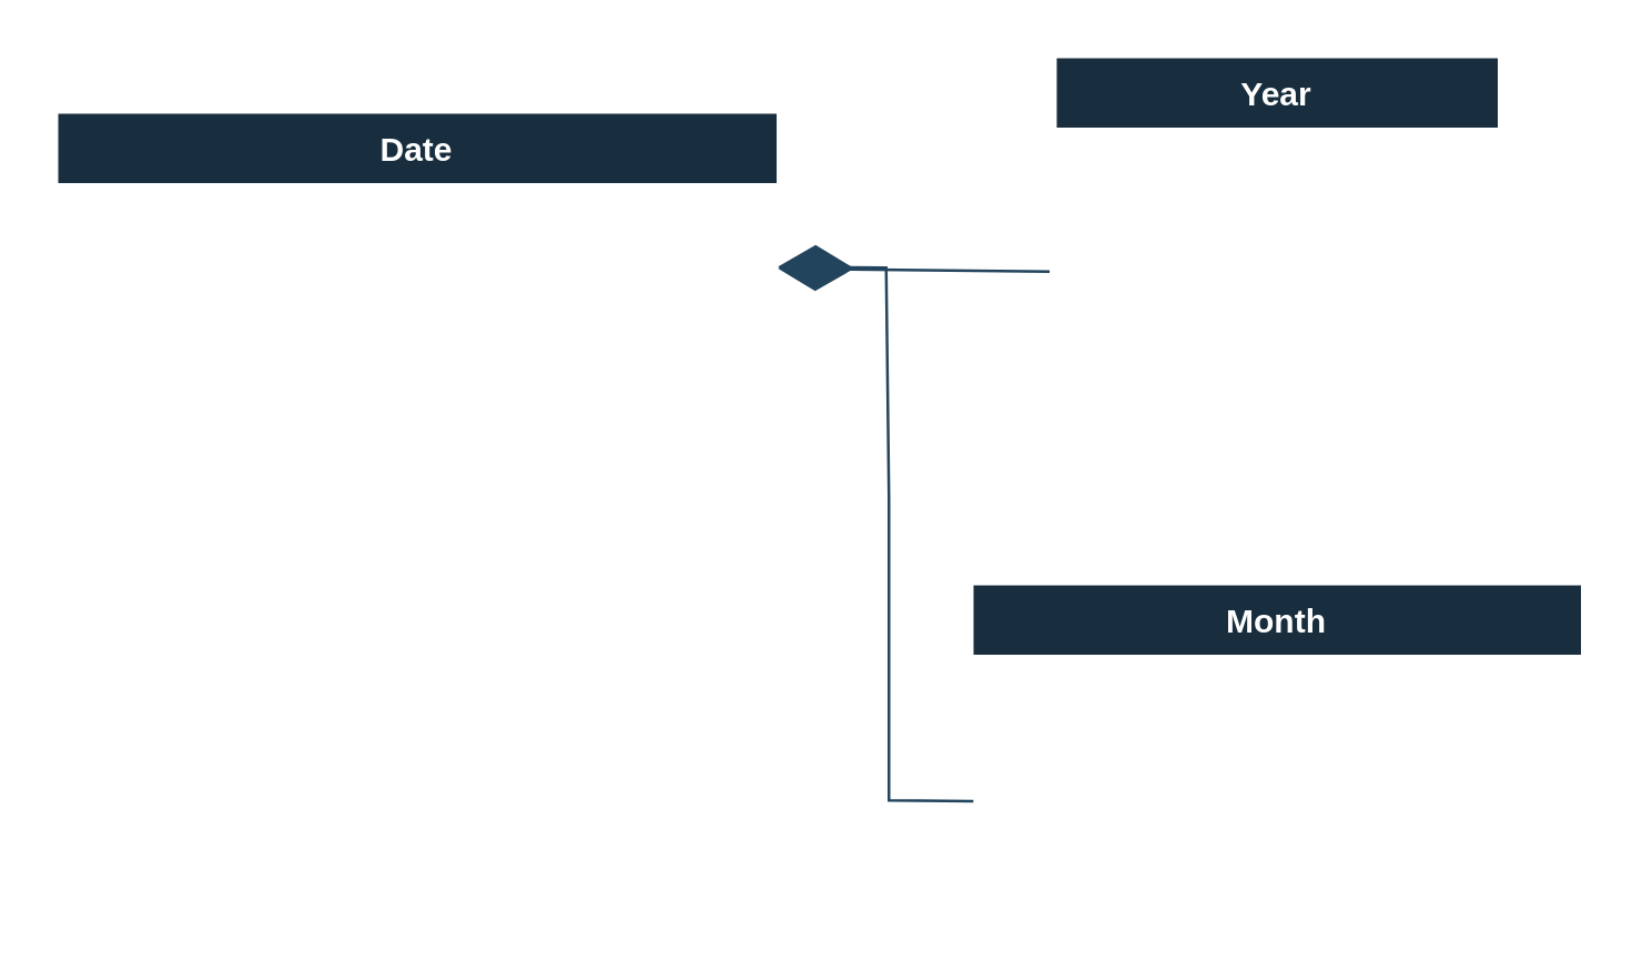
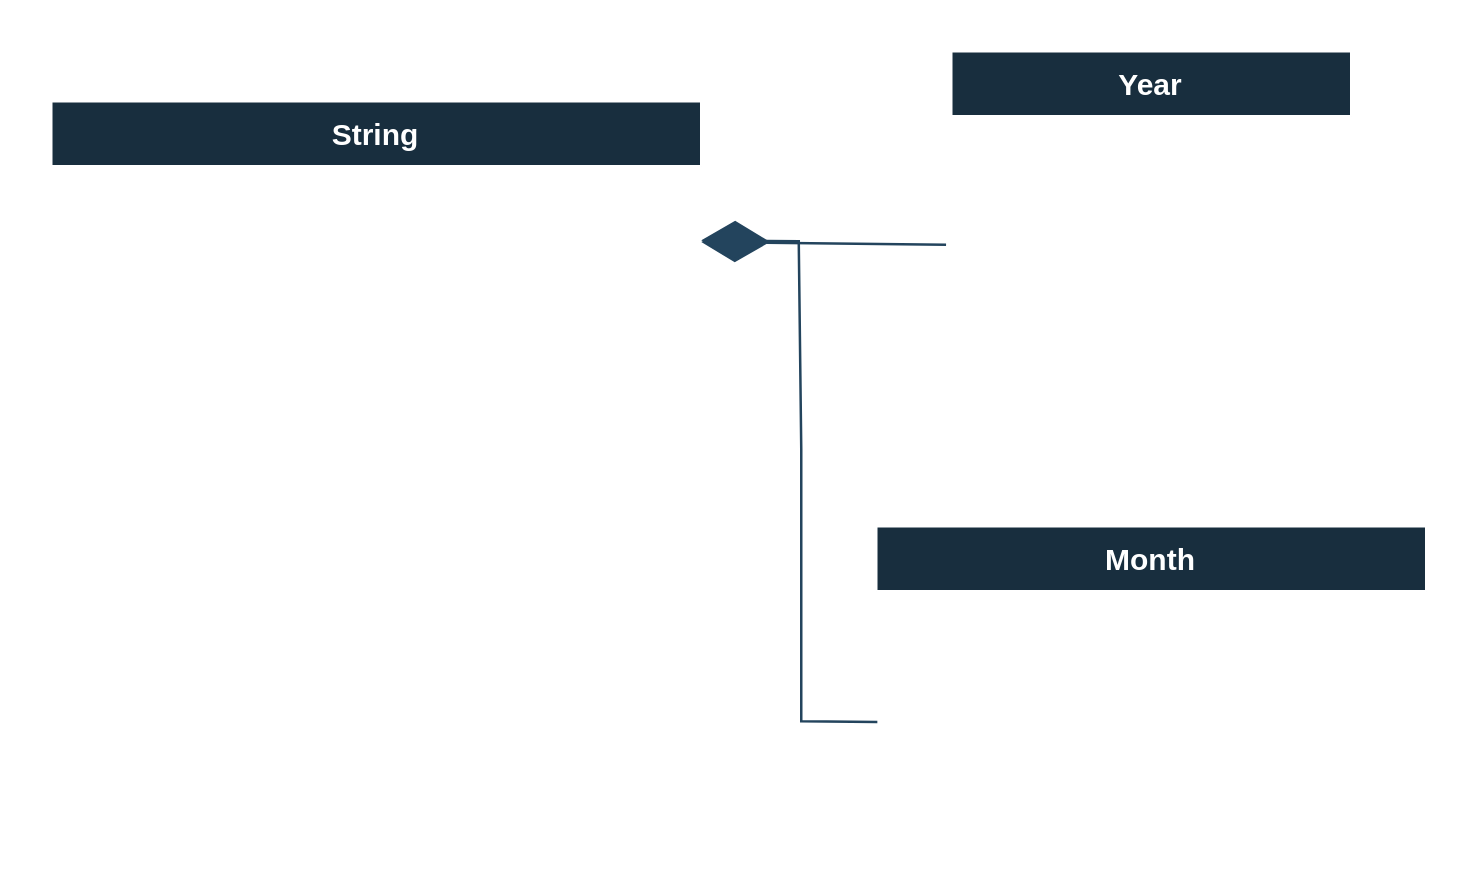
- <mxCell id="2" value="Date" style="swimlane;fontStyle=1;align=center;verticalAlign=top;childLayout=stackLayout;horizontal=1;startSize=26;horizontalStack=0;resizeParent=1;resizeParentMax=0;resizeLast=0;collapsible=1;marginBottom=0;whiteSpace=wrap;html=1;labelBackgroundColor=none;fillColor=#182E3E;strokeColor=#FFFFFF;fontColor=#FFFFFF;" vertex="1" parent="1"><mxGeometry x="20" y="40" width="260" height="120" as="geometry"><mxRectangle x="70" y="310" width="60" height="30" as="alternateBounds" /></mxGeometry></mxCell>
+ <mxCell id="2" value="String" style="swimlane;fontStyle=1;align=center;verticalAlign=top;childLayout=stackLayout;horizontal=1;startSize=26;horizontalStack=0;resizeParent=1;resizeParentMax=0;resizeLast=0;collapsible=1;marginBottom=0;whiteSpace=wrap;html=1;labelBackgroundColor=none;fillColor=#182E3E;strokeColor=#FFFFFF;fontColor=#FFFFFF;" vertex="1" parent="1"><mxGeometry x="20" y="40" width="260" height="120" as="geometry"><mxRectangle x="70" y="310" width="60" height="30" as="alternateBounds" /></mxGeometry></mxCell>
- <mxCell id="3" value="- getYear : Year" style="text;strokeColor=none;fillColor=none;align=left;verticalAlign=top;spacingLeft=4;spacingRight=4;overflow=hidden;rotatable=0;points=[[0,0.5],[1,0.5]];portConstraint=eastwest;whiteSpace=wrap;html=1;labelBackgroundColor=none;fontColor=#FFFFFF;" vertex="1" parent="2"><mxGeometry y="26" width="260" height="24" as="geometry" /></mxCell>
+ <mxCell id="3" value="- year : Year" style="text;strokeColor=none;fillColor=none;align=left;verticalAlign=top;spacingLeft=4;spacingRight=4;overflow=hidden;rotatable=0;points=[[0,0.5],[1,0.5]];portConstraint=eastwest;whiteSpace=wrap;html=1;labelBackgroundColor=none;fontColor=#FFFFFF;" vertex="1" parent="2"><mxGeometry y="26" width="260" height="24" as="geometry" /></mxCell>
